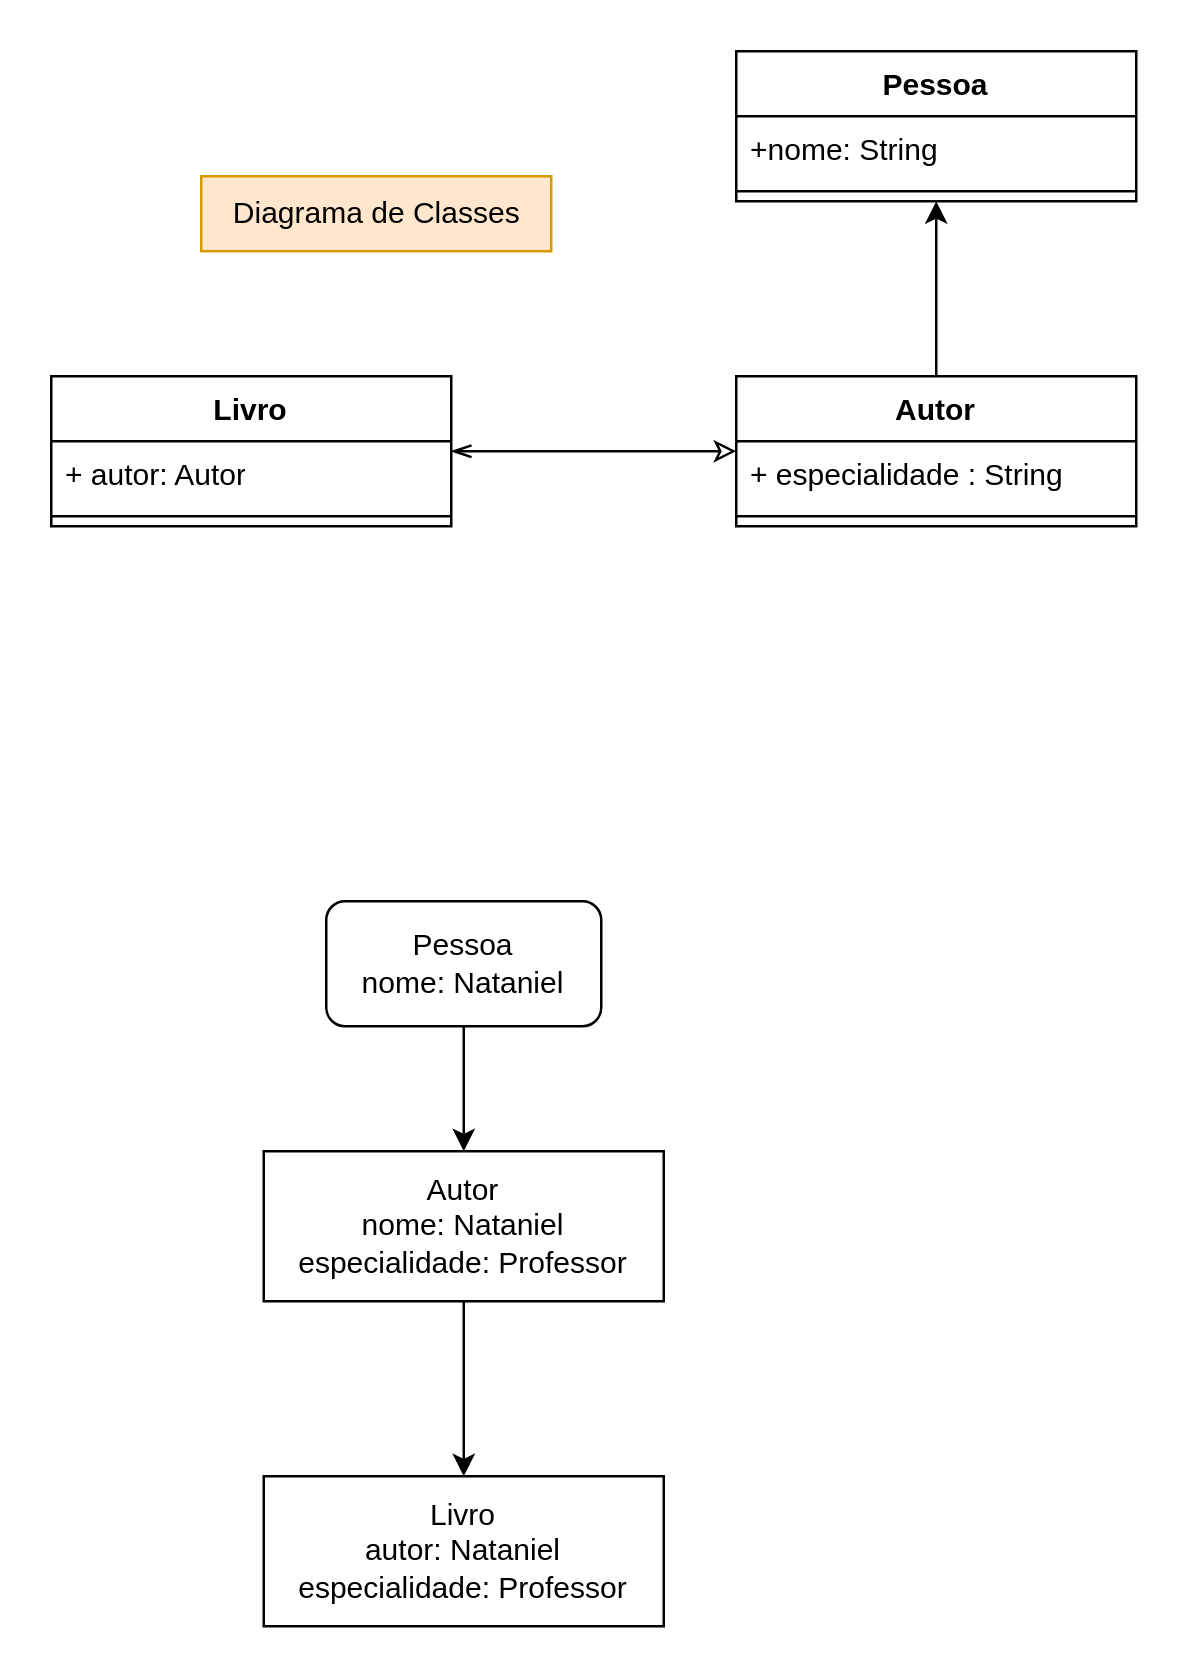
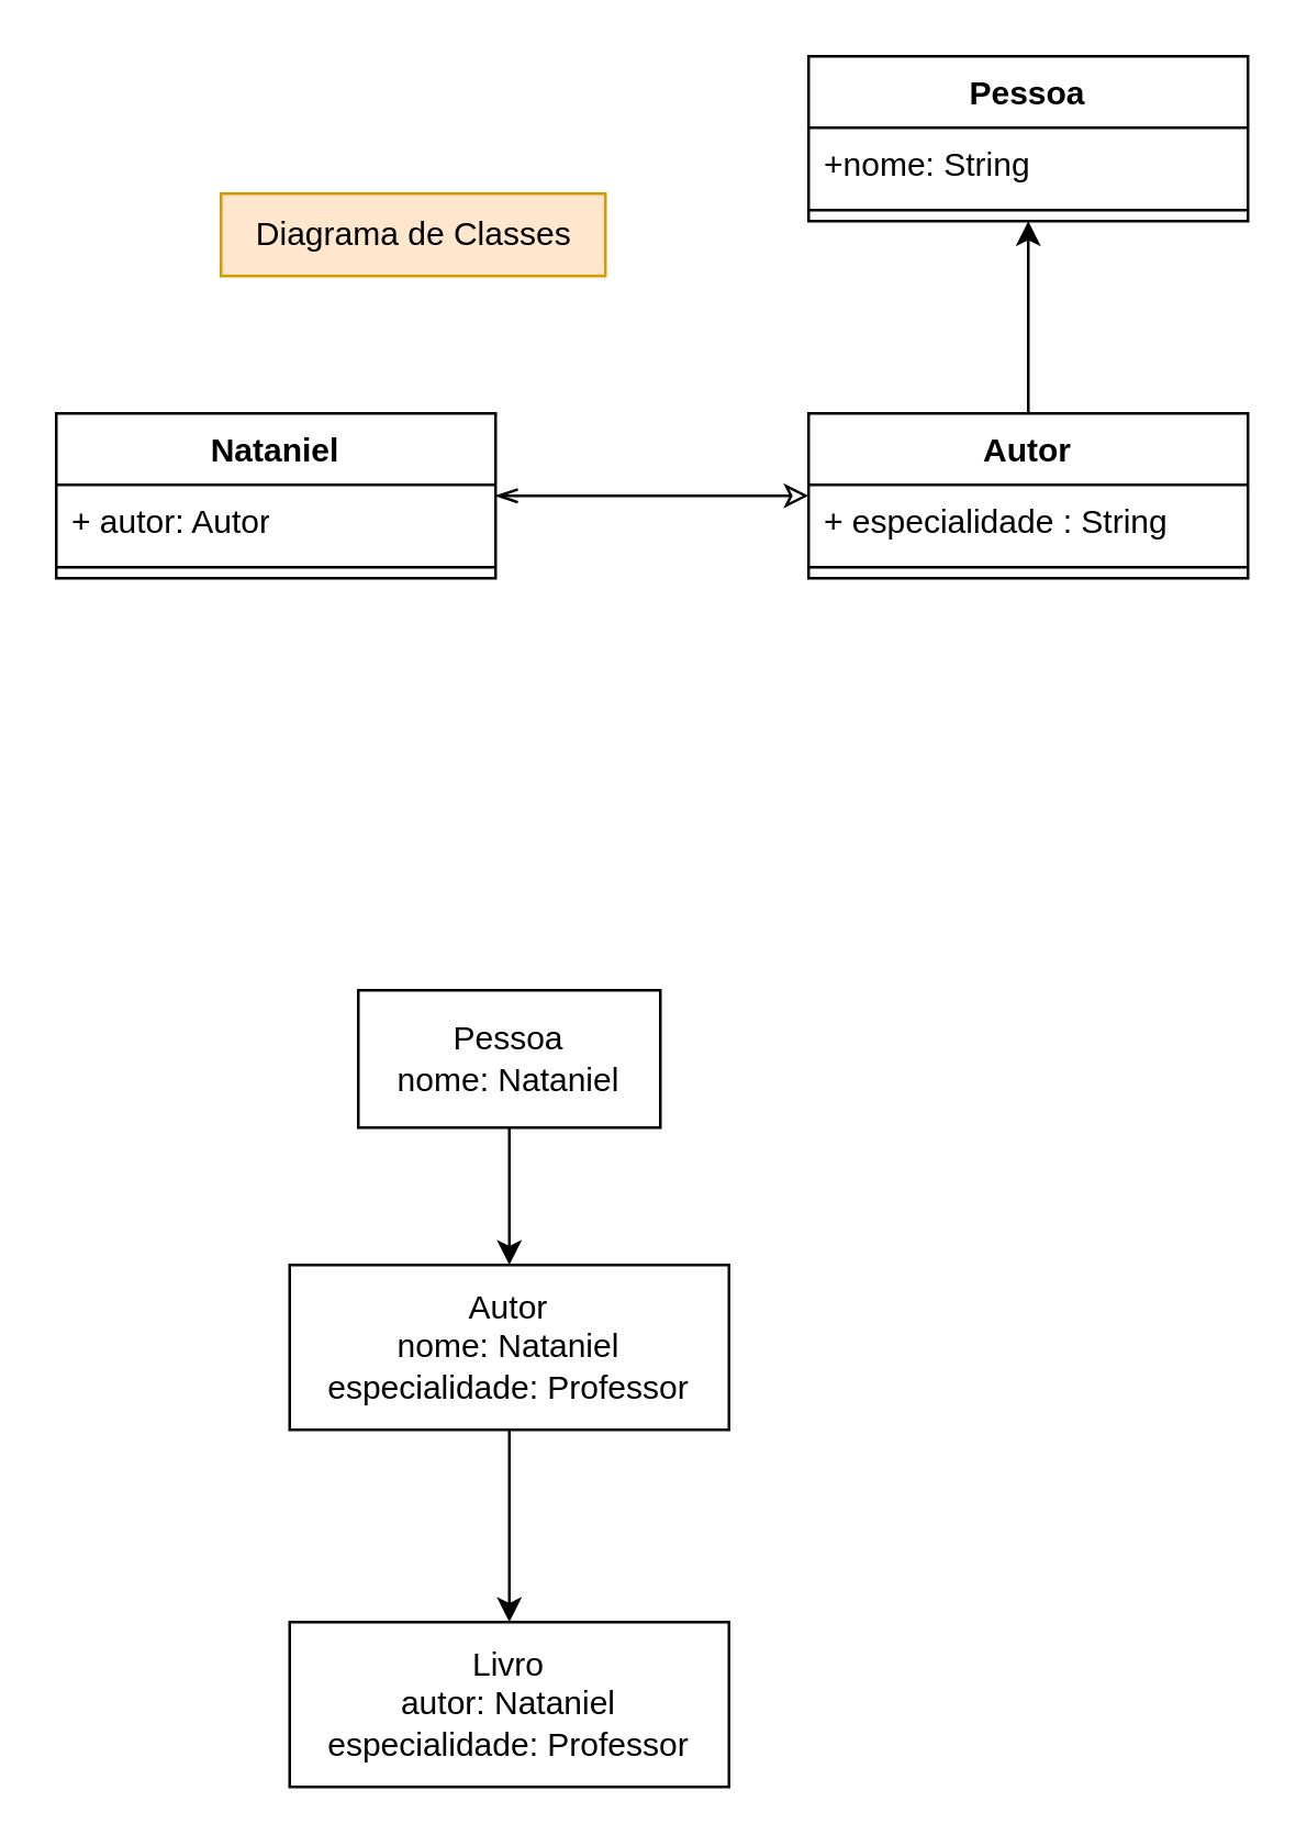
- <mxCell id="3" value="Livro" style="swimlane;fontStyle=1;align=center;verticalAlign=top;childLayout=stackLayout;horizontal=1;startSize=26;horizontalStack=0;resizeParent=1;resizeParentMax=0;resizeLast=0;collapsible=1;marginBottom=0;whiteSpace=wrap;html=1;" vertex="1" parent="1"><mxGeometry x="20" y="150" width="160" height="60" as="geometry" /></mxCell>
+ <mxCell id="3" value="Nataniel" style="swimlane;fontStyle=1;align=center;verticalAlign=top;childLayout=stackLayout;horizontal=1;startSize=26;horizontalStack=0;resizeParent=1;resizeParentMax=0;resizeLast=0;collapsible=1;marginBottom=0;whiteSpace=wrap;html=1;" vertex="1" parent="1"><mxGeometry x="20" y="150" width="160" height="60" as="geometry" /></mxCell>
- <mxCell id="15" value="Pessoa&lt;div&gt;nome: Nataniel&lt;/div&gt;" style="html=1;whiteSpace=wrap;rounded=1;" vertex="1" parent="1"><mxGeometry x="130" y="360" width="110" height="50" as="geometry" /></mxCell>
+ <mxCell id="15" value="Pessoa&lt;div&gt;nome: Nataniel&lt;/div&gt;" style="html=1;whiteSpace=wrap;" vertex="1" parent="1"><mxGeometry x="130" y="360" width="110" height="50" as="geometry" /></mxCell>
